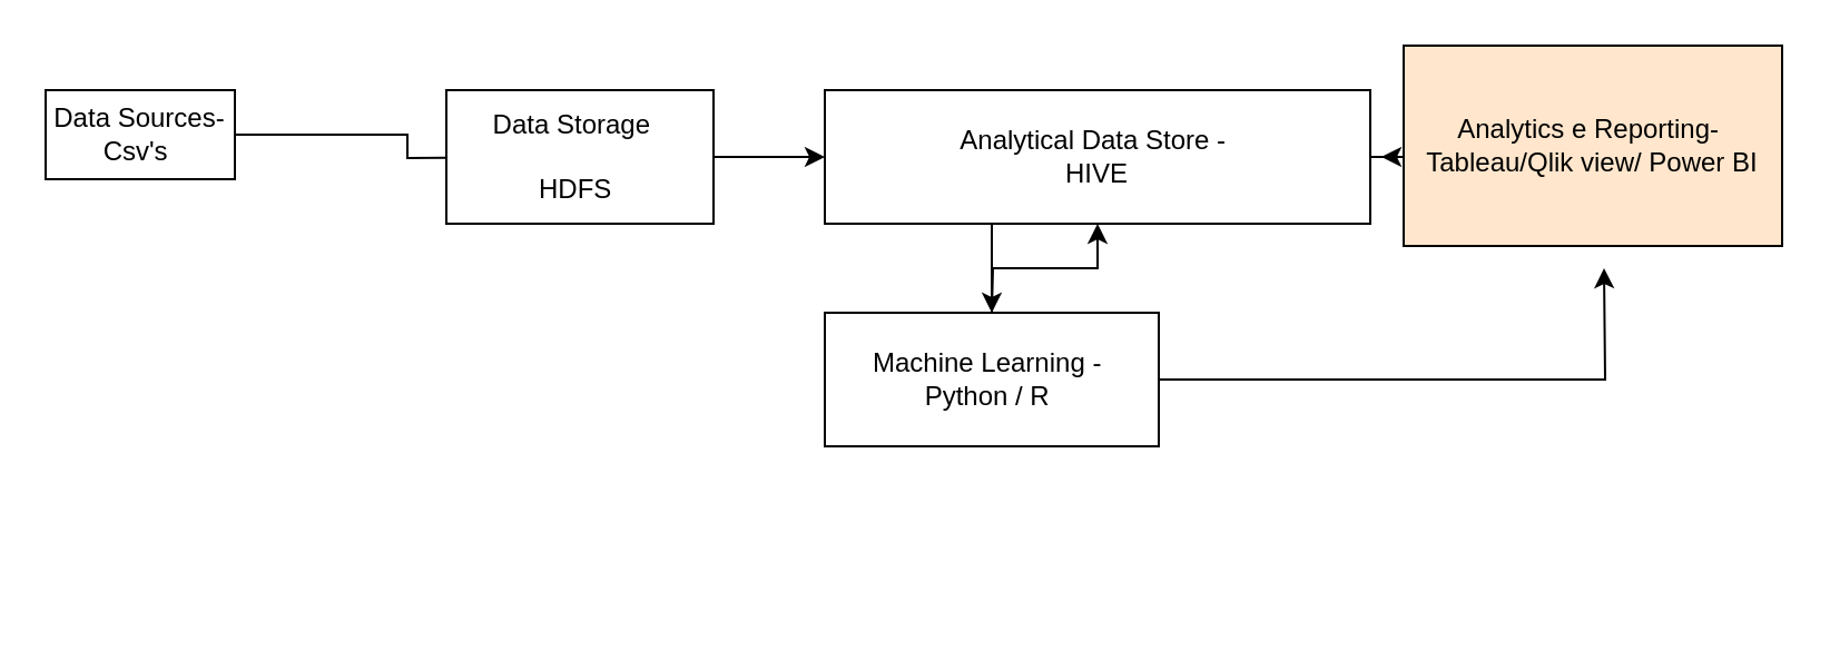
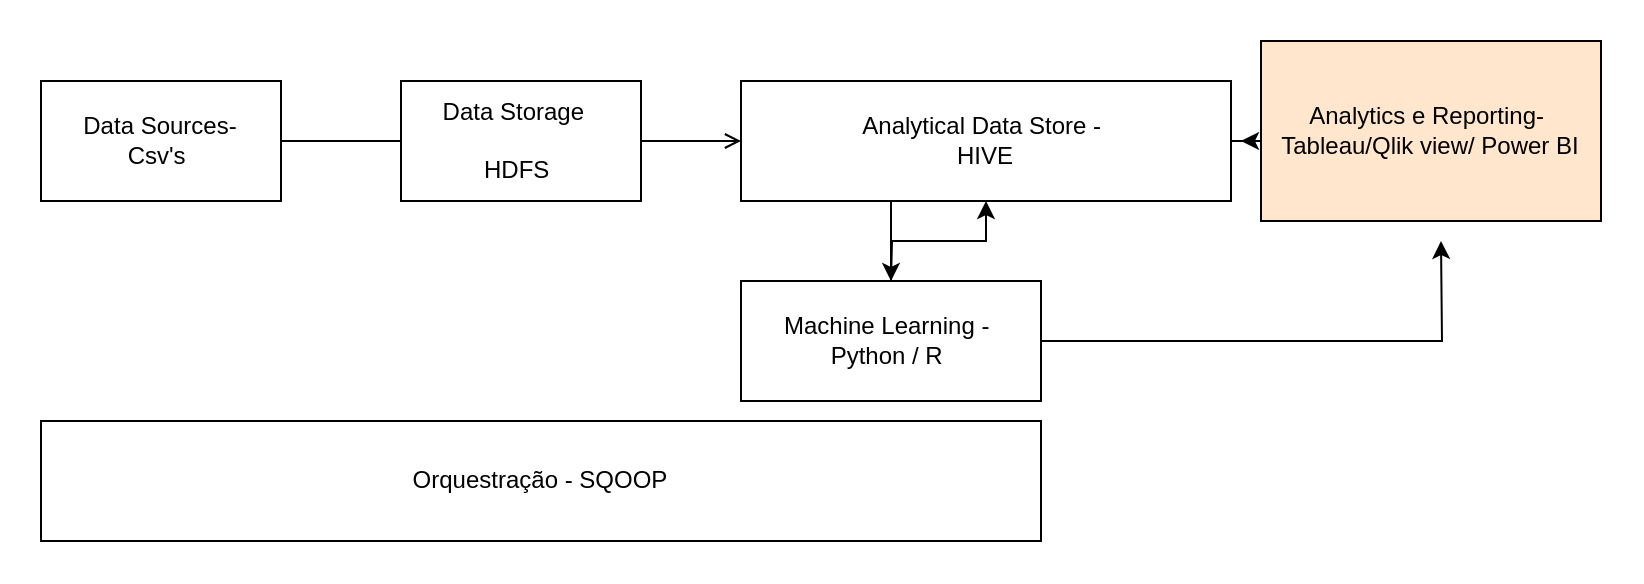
- <mxCell id="3" value="Data Sources-&lt;br&gt;Csv's&amp;nbsp;" style="rounded=0;whiteSpace=wrap;html=1;" vertex="1" parent="1"><mxGeometry x="20" y="40" width="85" height="40" as="geometry" /></mxCell>
+ <mxCell id="3" value="Data Sources-&lt;br&gt;Csv's&amp;nbsp;" style="rounded=0;whiteSpace=wrap;html=1;" vertex="1" parent="1"><mxGeometry x="20" y="40" width="120" height="60" as="geometry" /></mxCell>
- <mxCell id="4" style="edgeStyle=orthogonalEdgeStyle;rounded=0;orthogonalLoop=1;jettySize=auto;html=1;exitX=1;exitY=0.5;exitDx=0;exitDy=0;" edge="1" parent="1" source="5" target="8"><mxGeometry relative="1" as="geometry" /></mxCell>
+ <mxCell id="4" style="edgeStyle=orthogonalEdgeStyle;rounded=0;orthogonalLoop=1;jettySize=auto;html=1;exitX=1;exitY=0.5;exitDx=0;exitDy=0;endArrow=open;" edge="1" parent="1" source="5" target="8"><mxGeometry relative="1" as="geometry" /></mxCell>
+ <mxCell id="9" value="Orquestração - SQOOP" style="rounded=0;whiteSpace=wrap;html=1;" vertex="1" parent="1"><mxGeometry x="20" y="210" width="500" height="60" as="geometry" /></mxCell>
